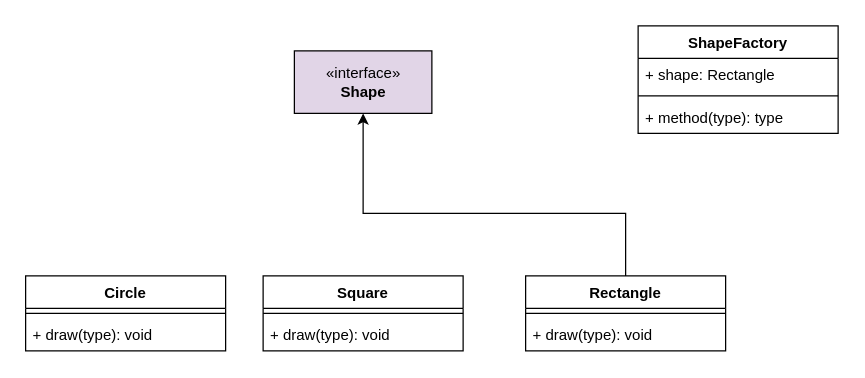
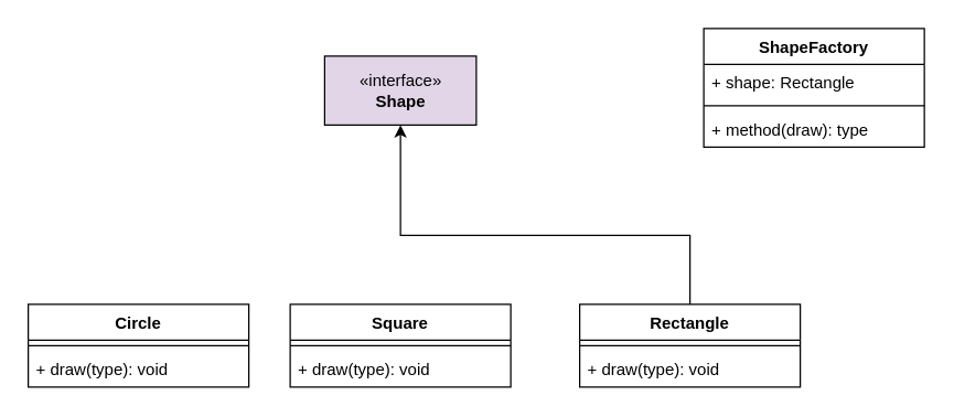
- <mxCell id="16" value="+ method(type): type" style="text;strokeColor=none;fillColor=none;align=left;verticalAlign=top;spacingLeft=4;spacingRight=4;overflow=hidden;rotatable=0;points=[[0,0.5],[1,0.5]];portConstraint=eastwest;" vertex="1" parent="13"><mxGeometry y="60" width="160" height="26" as="geometry" /></mxCell>
+ <mxCell id="16" value="+ method(draw): type" style="text;strokeColor=none;fillColor=none;align=left;verticalAlign=top;spacingLeft=4;spacingRight=4;overflow=hidden;rotatable=0;points=[[0,0.5],[1,0.5]];portConstraint=eastwest;" vertex="1" parent="13"><mxGeometry y="60" width="160" height="26" as="geometry" /></mxCell>
